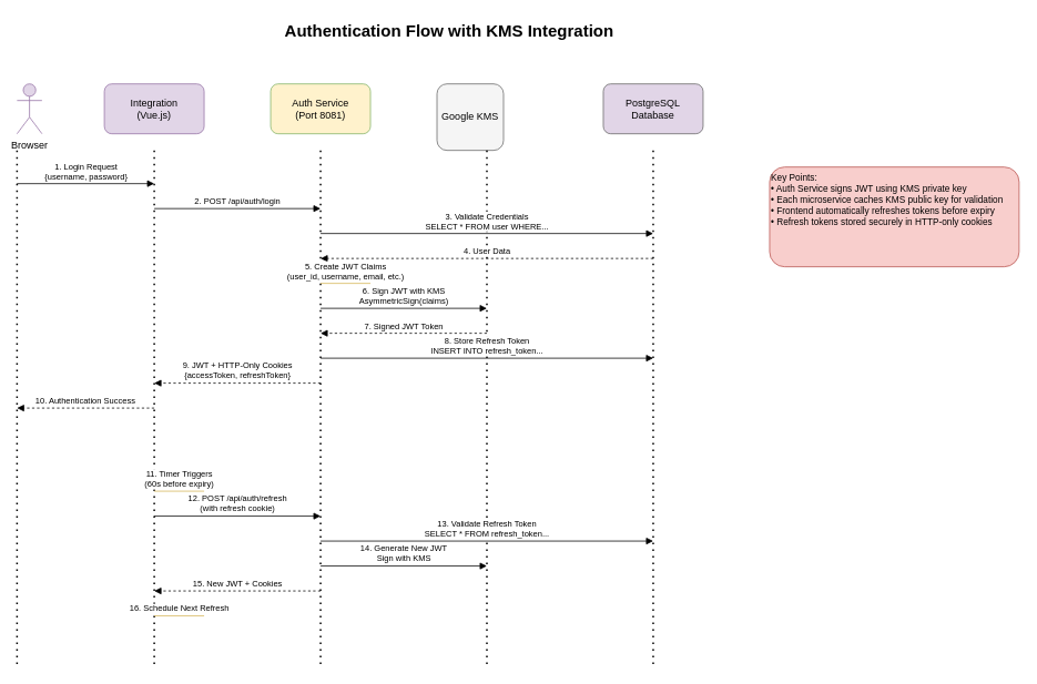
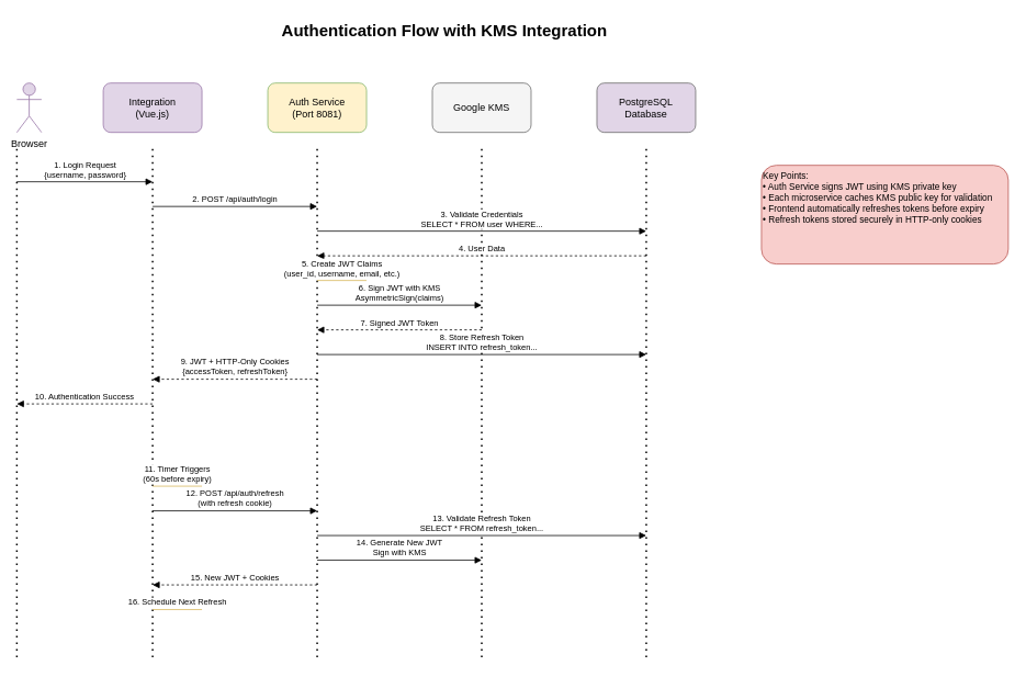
- <mxCell id="6" value="Google KMS" style="rounded=1;whiteSpace=wrap;html=1;fillColor=#f5f5f5;strokeColor=#666666;fontSize=12;align=center;" vertex="1" parent="1"><mxGeometry x="525" y="100" width="80" height="80" as="geometry" /></mxCell>
+ <mxCell id="6" value="Google KMS" style="rounded=1;whiteSpace=wrap;html=1;fillColor=#f5f5f5;strokeColor=#666666;fontSize=12;align=center;" vertex="1" parent="1"><mxGeometry x="525" y="100" width="120" height="60" as="geometry" /></mxCell>
